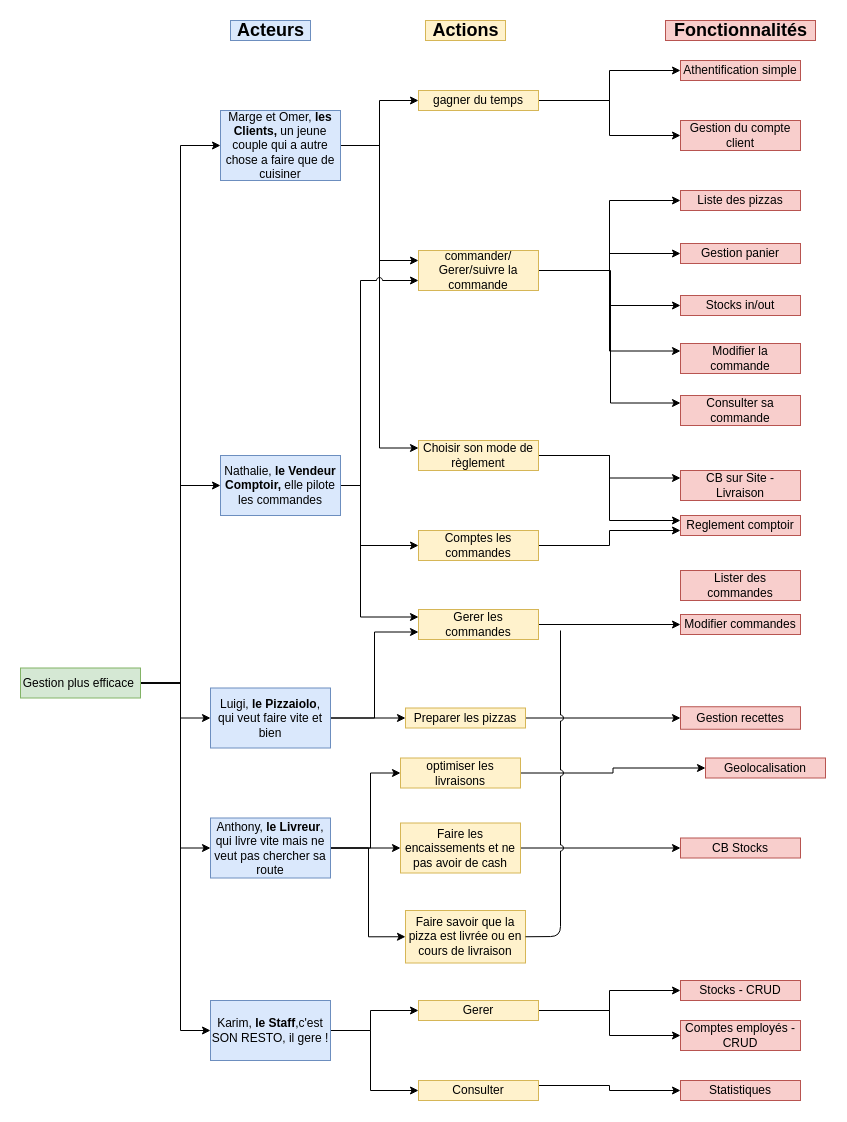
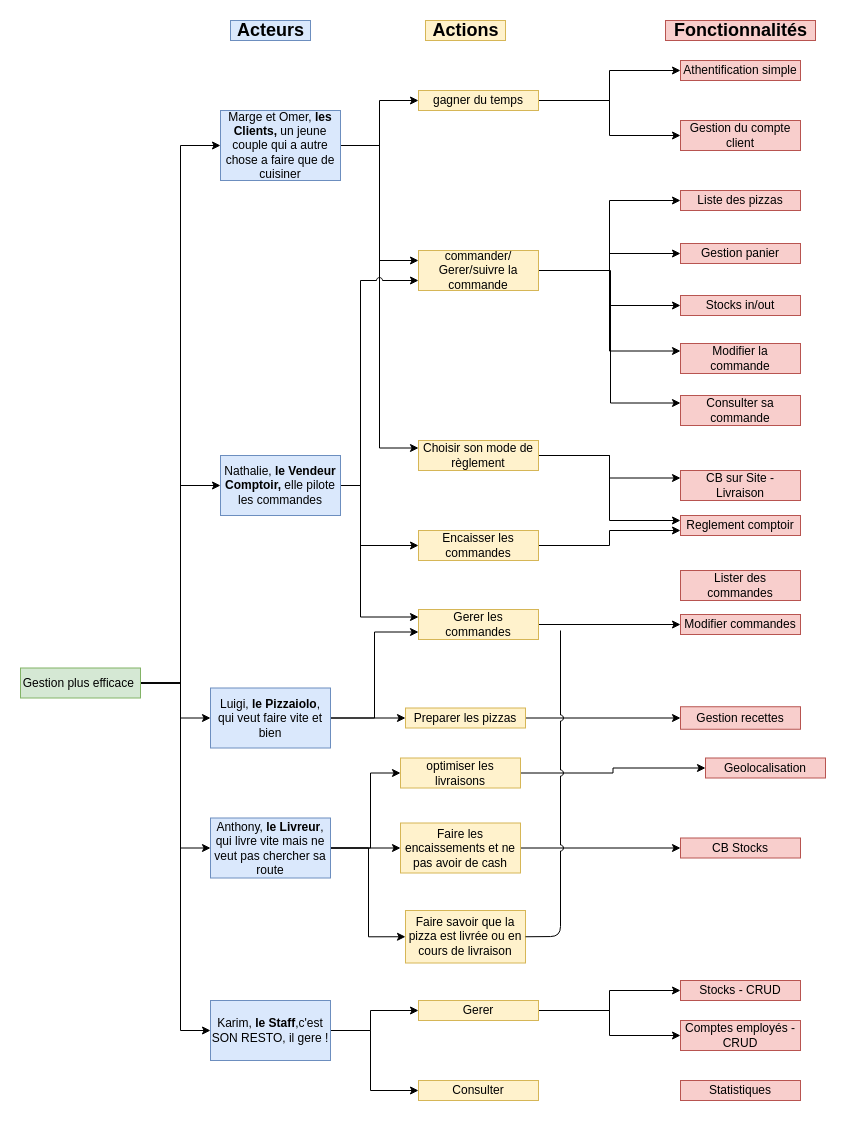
- <mxCell id="58" value="Comptes les commandes" style="rounded=0;whiteSpace=wrap;html=1;fillColor=#fff2cc;strokeColor=#d6b656;" parent="1" vertex="1"><mxGeometry x="418" y="530" width="120" height="30" as="geometry" /></mxCell>
+ <mxCell id="58" value="Encaisser les commandes" style="rounded=0;whiteSpace=wrap;html=1;fillColor=#fff2cc;strokeColor=#d6b656;" parent="1" vertex="1"><mxGeometry x="418" y="530" width="120" height="30" as="geometry" /></mxCell>
- <mxCell id="64" style="edgeStyle=orthogonalEdgeStyle;rounded=0;jumpStyle=arc;orthogonalLoop=1;jettySize=auto;html=1;exitX=1;exitY=0.25;exitDx=0;exitDy=0;entryX=0;entryY=0.5;entryDx=0;entryDy=0;" parent="1" source="65" target="68" edge="1"><mxGeometry relative="1" as="geometry" /></mxCell>
